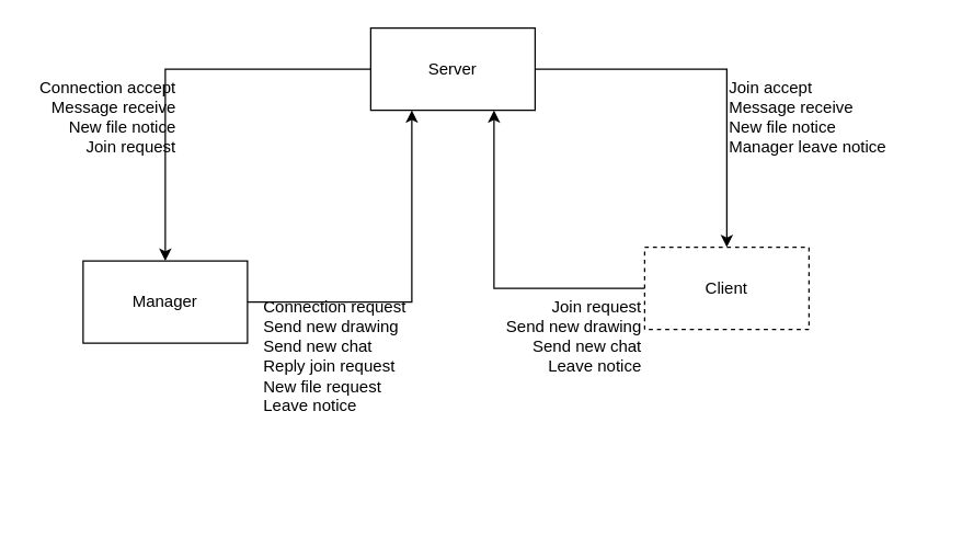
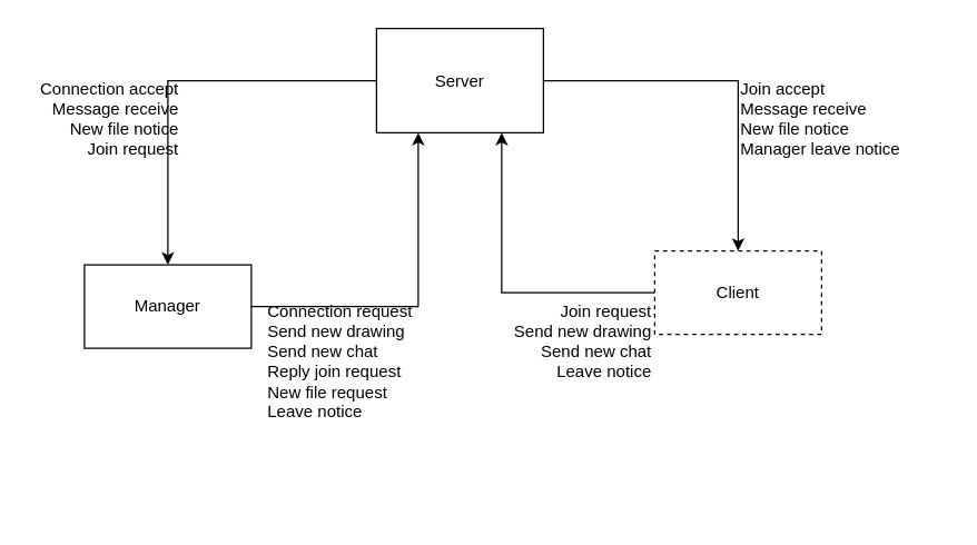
- <mxCell id="4" value="Server" style="rounded=0;whiteSpace=wrap;html=1;" vertex="1" parent="1"><mxGeometry x="270" y="20" width="120" height="60" as="geometry" /></mxCell>
+ <mxCell id="4" value="Server" style="rounded=0;whiteSpace=wrap;html=1;" vertex="1" parent="1"><mxGeometry x="270" y="20" width="120" height="75" as="geometry" /></mxCell>
